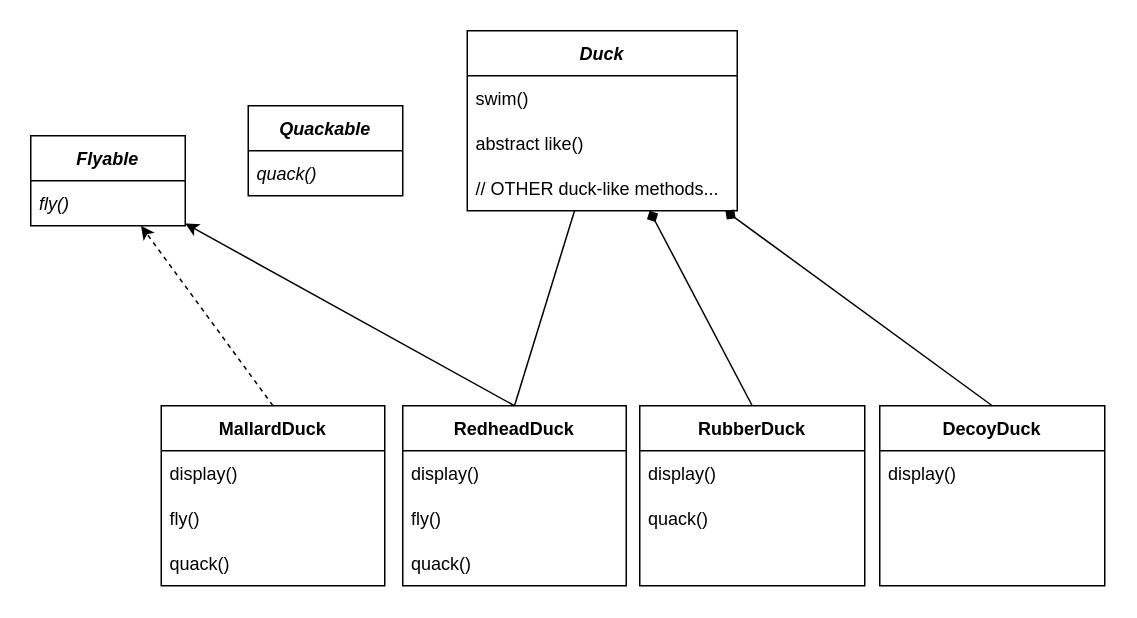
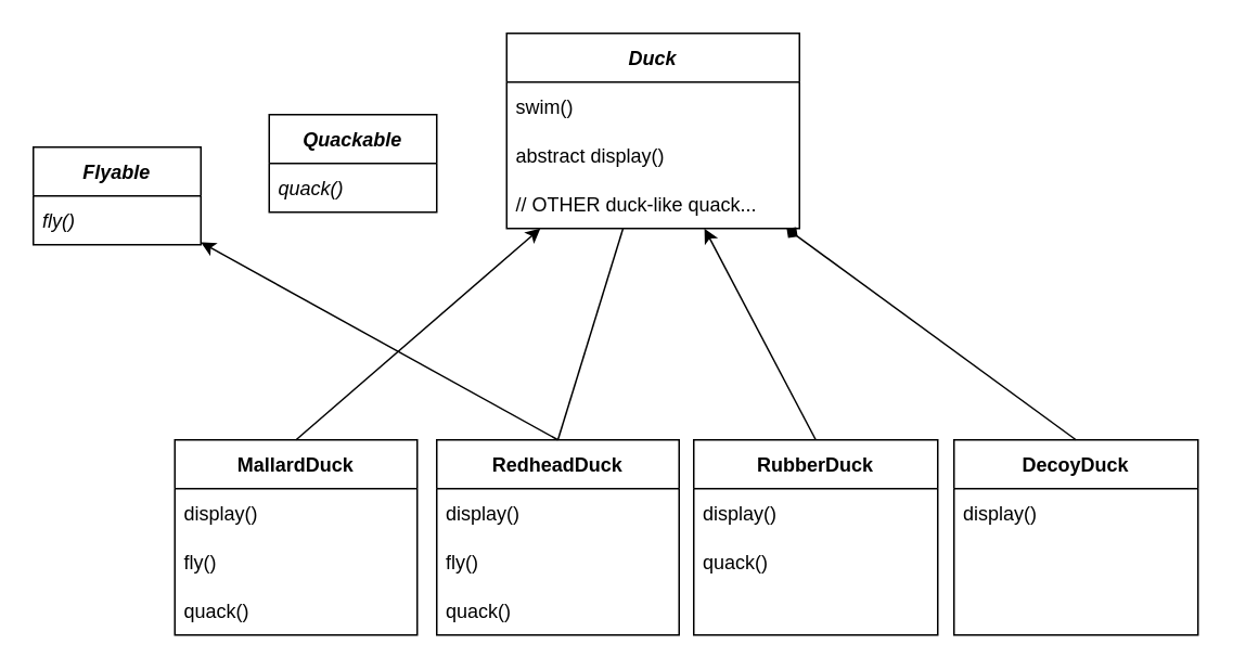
- <mxCell id="4" value="abstract like()" style="text;strokeColor=none;fillColor=none;align=left;verticalAlign=middle;spacingLeft=4;spacingRight=4;overflow=hidden;points=[[0,0.5],[1,0.5]];portConstraint=eastwest;rotatable=0;fontStyle=0" parent="2" vertex="1"><mxGeometry y="60" width="180" height="30" as="geometry" /></mxCell>
+ <mxCell id="4" value="abstract display()" style="text;strokeColor=none;fillColor=none;align=left;verticalAlign=middle;spacingLeft=4;spacingRight=4;overflow=hidden;points=[[0,0.5],[1,0.5]];portConstraint=eastwest;rotatable=0;fontStyle=0" parent="2" vertex="1"><mxGeometry y="60" width="180" height="30" as="geometry" /></mxCell>
- <mxCell id="5" value="// OTHER duck-like methods..." style="text;strokeColor=none;fillColor=none;align=left;verticalAlign=middle;spacingLeft=4;spacingRight=4;overflow=hidden;points=[[0,0.5],[1,0.5]];portConstraint=eastwest;rotatable=0;" parent="2" vertex="1"><mxGeometry y="90" width="180" height="30" as="geometry" /></mxCell>
+ <mxCell id="5" value="// OTHER duck-like quack..." style="text;strokeColor=none;fillColor=none;align=left;verticalAlign=middle;spacingLeft=4;spacingRight=4;overflow=hidden;points=[[0,0.5],[1,0.5]];portConstraint=eastwest;rotatable=0;" parent="2" vertex="1"><mxGeometry y="90" width="180" height="30" as="geometry" /></mxCell>
- <mxCell id="20" value="" style="endArrow=diamond;html=1;rounded=0;exitX=0.5;exitY=0;exitDx=0;exitDy=0;" parent="1" source="16" target="2" edge="1"><mxGeometry width="50" height="50" relative="1" as="geometry"><mxPoint x="261" y="280" as="sourcePoint" /><mxPoint x="326.625" y="210" as="targetPoint" /></mxGeometry></mxCell>
+ <mxCell id="20" value="" style="endArrow=classic;html=1;rounded=0;exitX=0.5;exitY=0;exitDx=0;exitDy=0;" parent="1" source="16" target="2" edge="1"><mxGeometry width="50" height="50" relative="1" as="geometry"><mxPoint x="261" y="280" as="sourcePoint" /><mxPoint x="326.625" y="210" as="targetPoint" /></mxGeometry></mxCell>
+ <mxCell id="14" value="" style="endArrow=classic;html=1;rounded=0;exitX=0.5;exitY=0;exitDx=0;exitDy=0;" parent="1" source="6" target="2" edge="1"><mxGeometry width="50" height="50" relative="1" as="geometry"><mxPoint x="381" y="260" as="sourcePoint" /><mxPoint x="341" y="210" as="targetPoint" /></mxGeometry></mxCell>
- <mxCell id="30" value="" style="endArrow=classic;html=1;rounded=0;exitX=0.5;exitY=0;exitDx=0;exitDy=0;dashed=1;" edge="1" parent="1" source="6" target="28"><mxGeometry width="50" height="50" relative="1" as="geometry"><mxPoint x="191.5" y="280" as="sourcePoint" /><mxPoint x="341.684" y="150" as="targetPoint" /></mxGeometry></mxCell>
